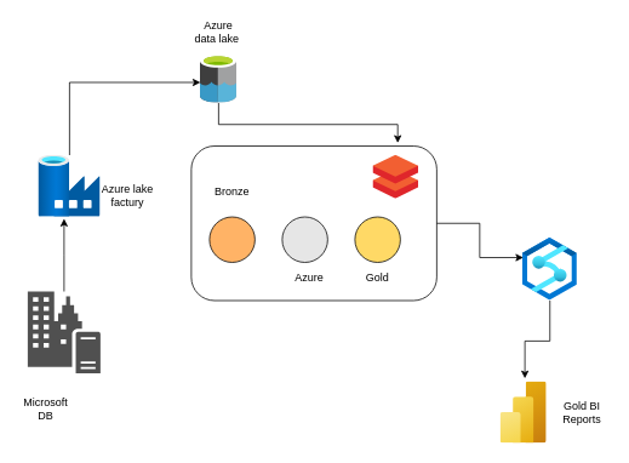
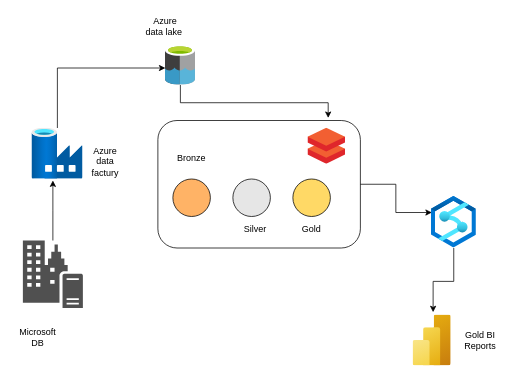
- <mxCell id="18" value="Azure data lake&amp;nbsp;" style="text;html=1;align=center;verticalAlign=middle;whiteSpace=wrap;rounded=0;" vertex="1" parent="1"><mxGeometry x="210" y="20" width="60" height="30" as="geometry" /></mxCell>
+ <mxCell id="18" value="Azure data lake&amp;nbsp;" style="text;html=1;align=center;verticalAlign=middle;whiteSpace=wrap;rounded=0;" vertex="1" parent="1"><mxGeometry x="190" y="20" width="60" height="30" as="geometry" /></mxCell>
- <mxCell id="17" value="Azure lake factury" style="text;html=1;align=center;verticalAlign=middle;whiteSpace=wrap;rounded=0;" vertex="1" parent="1"><mxGeometry x="110" y="200" width="60" height="30" as="geometry" /></mxCell>
+ <mxCell id="17" value="Azure data factury" style="text;html=1;align=center;verticalAlign=middle;whiteSpace=wrap;rounded=0;" vertex="1" parent="1"><mxGeometry x="110" y="200" width="60" height="30" as="geometry" /></mxCell>
- <mxCell id="20" value="Azure" style="text;html=1;align=center;verticalAlign=middle;whiteSpace=wrap;rounded=0;" vertex="1" parent="1"><mxGeometry x="310" y="290" width="60" height="30" as="geometry" /></mxCell>
+ <mxCell id="20" value="Silver" style="text;html=1;align=center;verticalAlign=middle;whiteSpace=wrap;rounded=0;" vertex="1" parent="1"><mxGeometry x="310" y="290" width="60" height="30" as="geometry" /></mxCell>
